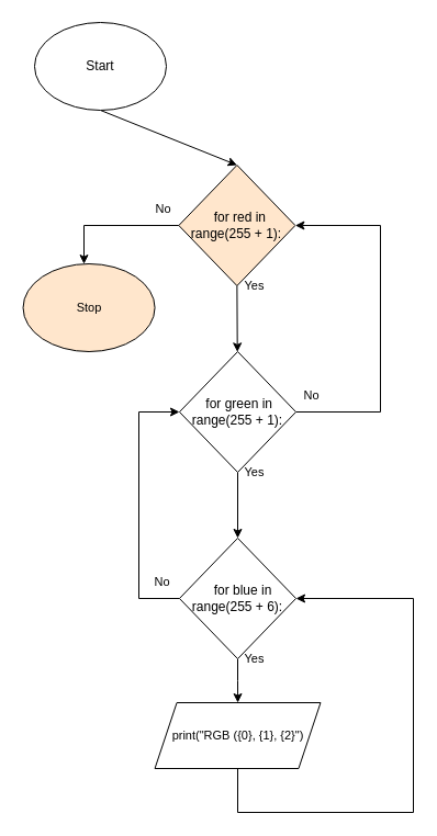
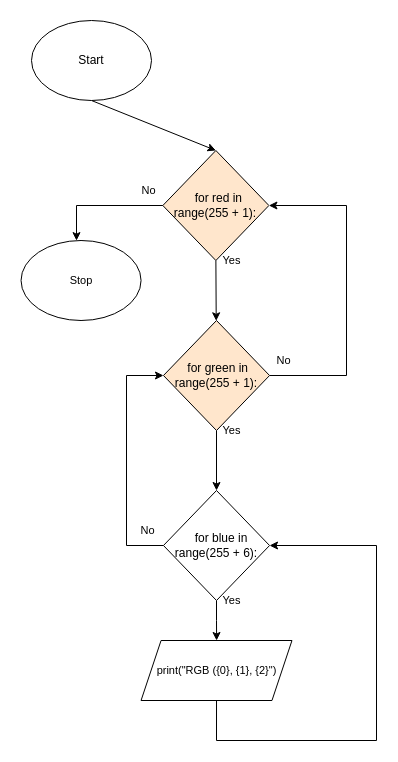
- <mxCell id="4" value="Stop" style="ellipse;whiteSpace=wrap;html=1;fontFamily=Helvetica;fontSize=11;fontColor=default;fillColor=#ffe6cc;" parent="1" vertex="1"><mxGeometry x="20.55" y="240" width="120" height="80" as="geometry" /></mxCell>
+ <mxCell id="4" value="Stop" style="ellipse;whiteSpace=wrap;html=1;fontFamily=Helvetica;fontSize=11;fontColor=default;" parent="1" vertex="1"><mxGeometry x="20.55" y="240" width="120" height="80" as="geometry" /></mxCell>
- <mxCell id="10" value="&amp;nbsp;for green in range(255 + 1):" style="rhombus;whiteSpace=wrap;html=1;" vertex="1" parent="1"><mxGeometry x="162.97" y="320" width="106.08" height="110" as="geometry" /></mxCell>
+ <mxCell id="10" value="&amp;nbsp;for green in range(255 + 1):" style="rhombus;whiteSpace=wrap;html=1;fillColor=#ffe6cc;" vertex="1" parent="1"><mxGeometry x="162.97" y="320" width="106.08" height="110" as="geometry" /></mxCell>
